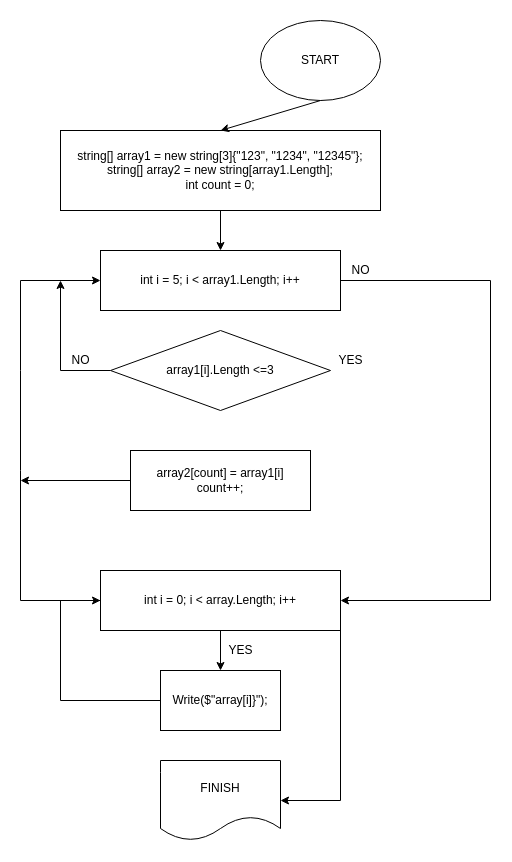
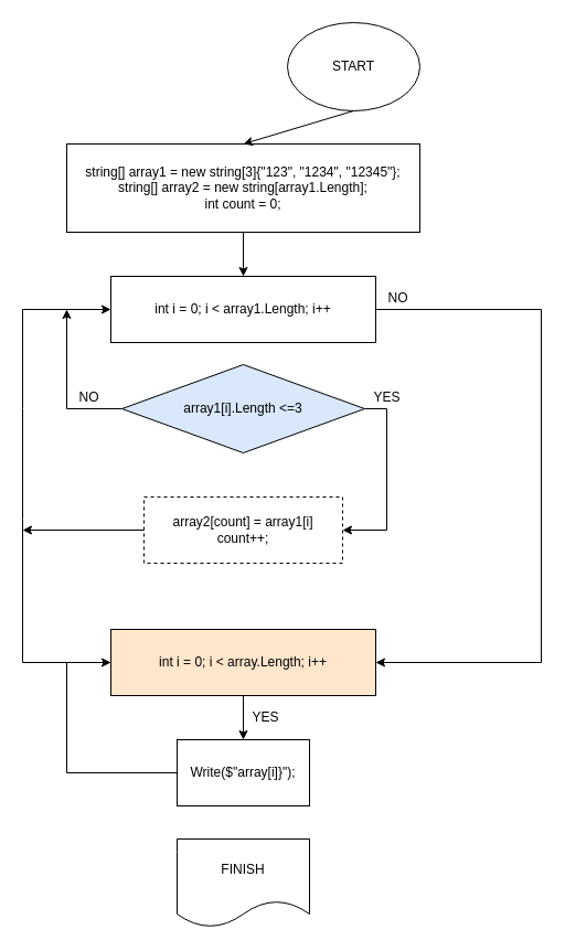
- <mxCell id="5" value="int i = 5; i &amp;lt; array1.Length; i++" style="rounded=0;whiteSpace=wrap;html=1;" vertex="1" parent="1"><mxGeometry x="100" y="250" width="240" height="60" as="geometry" /></mxCell>
+ <mxCell id="5" value="int i = 0; i &amp;lt; array1.Length; i++" style="rounded=0;whiteSpace=wrap;html=1;" vertex="1" parent="1"><mxGeometry x="100" y="250" width="240" height="60" as="geometry" /></mxCell>
- <mxCell id="7" value="array1[i].Length &amp;lt;=3" style="rhombus;whiteSpace=wrap;html=1;" vertex="1" parent="1"><mxGeometry x="110" y="330" width="220" height="80" as="geometry" /></mxCell>
+ <mxCell id="7" value="array1[i].Length &amp;lt;=3" style="rhombus;whiteSpace=wrap;html=1;fillColor=#dae8fc;" vertex="1" parent="1"><mxGeometry x="110" y="330" width="220" height="80" as="geometry" /></mxCell>
+ <mxCell id="6" style="edgeStyle=orthogonalEdgeStyle;rounded=0;orthogonalLoop=1;jettySize=auto;html=1;exitX=1;exitY=0.5;exitDx=0;exitDy=0;entryX=1;entryY=0.5;entryDx=0;entryDy=0;" edge="1" parent="1" source="7" target="14"><mxGeometry relative="1" as="geometry" /></mxCell>
- <mxCell id="14" value="array2[count] = array1[i]&lt;br&gt;count++;" style="rounded=0;whiteSpace=wrap;html=1;" vertex="1" parent="1"><mxGeometry x="130" y="450" width="180" height="60" as="geometry" /></mxCell>
+ <mxCell id="14" value="array2[count] = array1[i]&lt;br&gt;count++;" style="rounded=0;whiteSpace=wrap;html=1;dashed=1;" vertex="1" parent="1"><mxGeometry x="130" y="450" width="180" height="60" as="geometry" /></mxCell>
- <mxCell id="8" value="int i = 0; i &amp;lt; array.Length; i++" style="rounded=0;whiteSpace=wrap;html=1;" vertex="1" parent="1"><mxGeometry x="100" y="570" width="240" height="60" as="geometry" /></mxCell>
+ <mxCell id="8" value="int i = 0; i &amp;lt; array.Length; i++" style="rounded=0;whiteSpace=wrap;html=1;fillColor=#ffe6cc;" vertex="1" parent="1"><mxGeometry x="100" y="570" width="240" height="60" as="geometry" /></mxCell>
- <mxCell id="19" value="" style="endArrow=classic;html=1;rounded=0;exitX=1;exitY=0.5;exitDx=0;exitDy=0;entryX=1;entryY=0.5;entryDx=0;entryDy=0;" edge="1" parent="1" source="8" target="18"><mxGeometry width="50" height="50" relative="1" as="geometry"><mxPoint x="200" y="630" as="sourcePoint" /><mxPoint x="250" y="580" as="targetPoint" /><Array as="points"><mxPoint x="340" y="800" /></Array></mxGeometry></mxCell>
